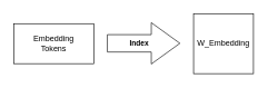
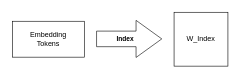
- <mxCell id="5" value="W_Embedding" style="whiteSpace=wrap;html=1;aspect=fixed;" vertex="1" parent="1"><mxGeometry x="290" y="20" width="90" height="90" as="geometry" /></mxCell>
+ <mxCell id="5" value="W_Index" style="whiteSpace=wrap;html=1;aspect=fixed;" vertex="1" parent="1"><mxGeometry x="290" y="20" width="90" height="90" as="geometry" /></mxCell>
